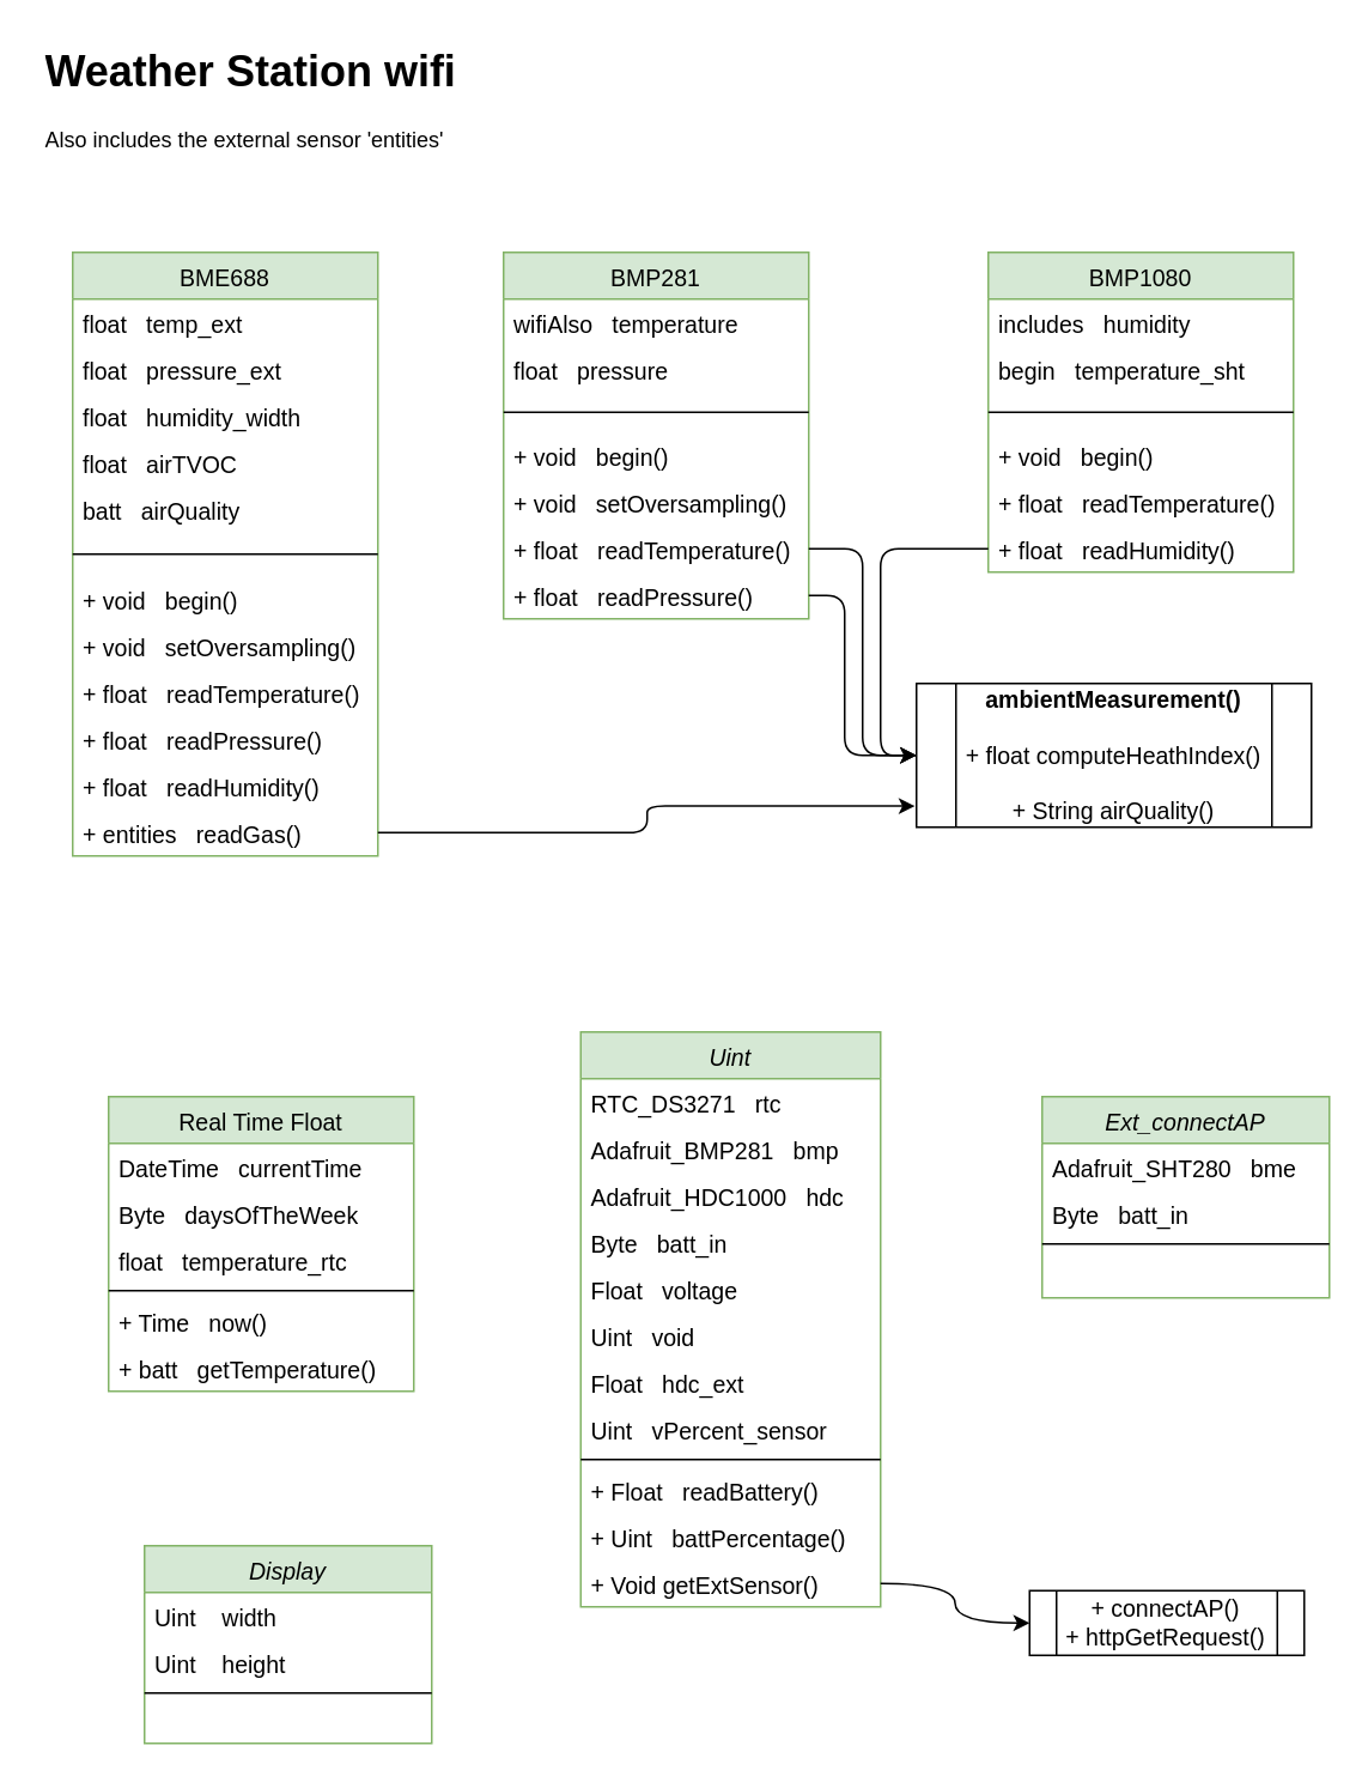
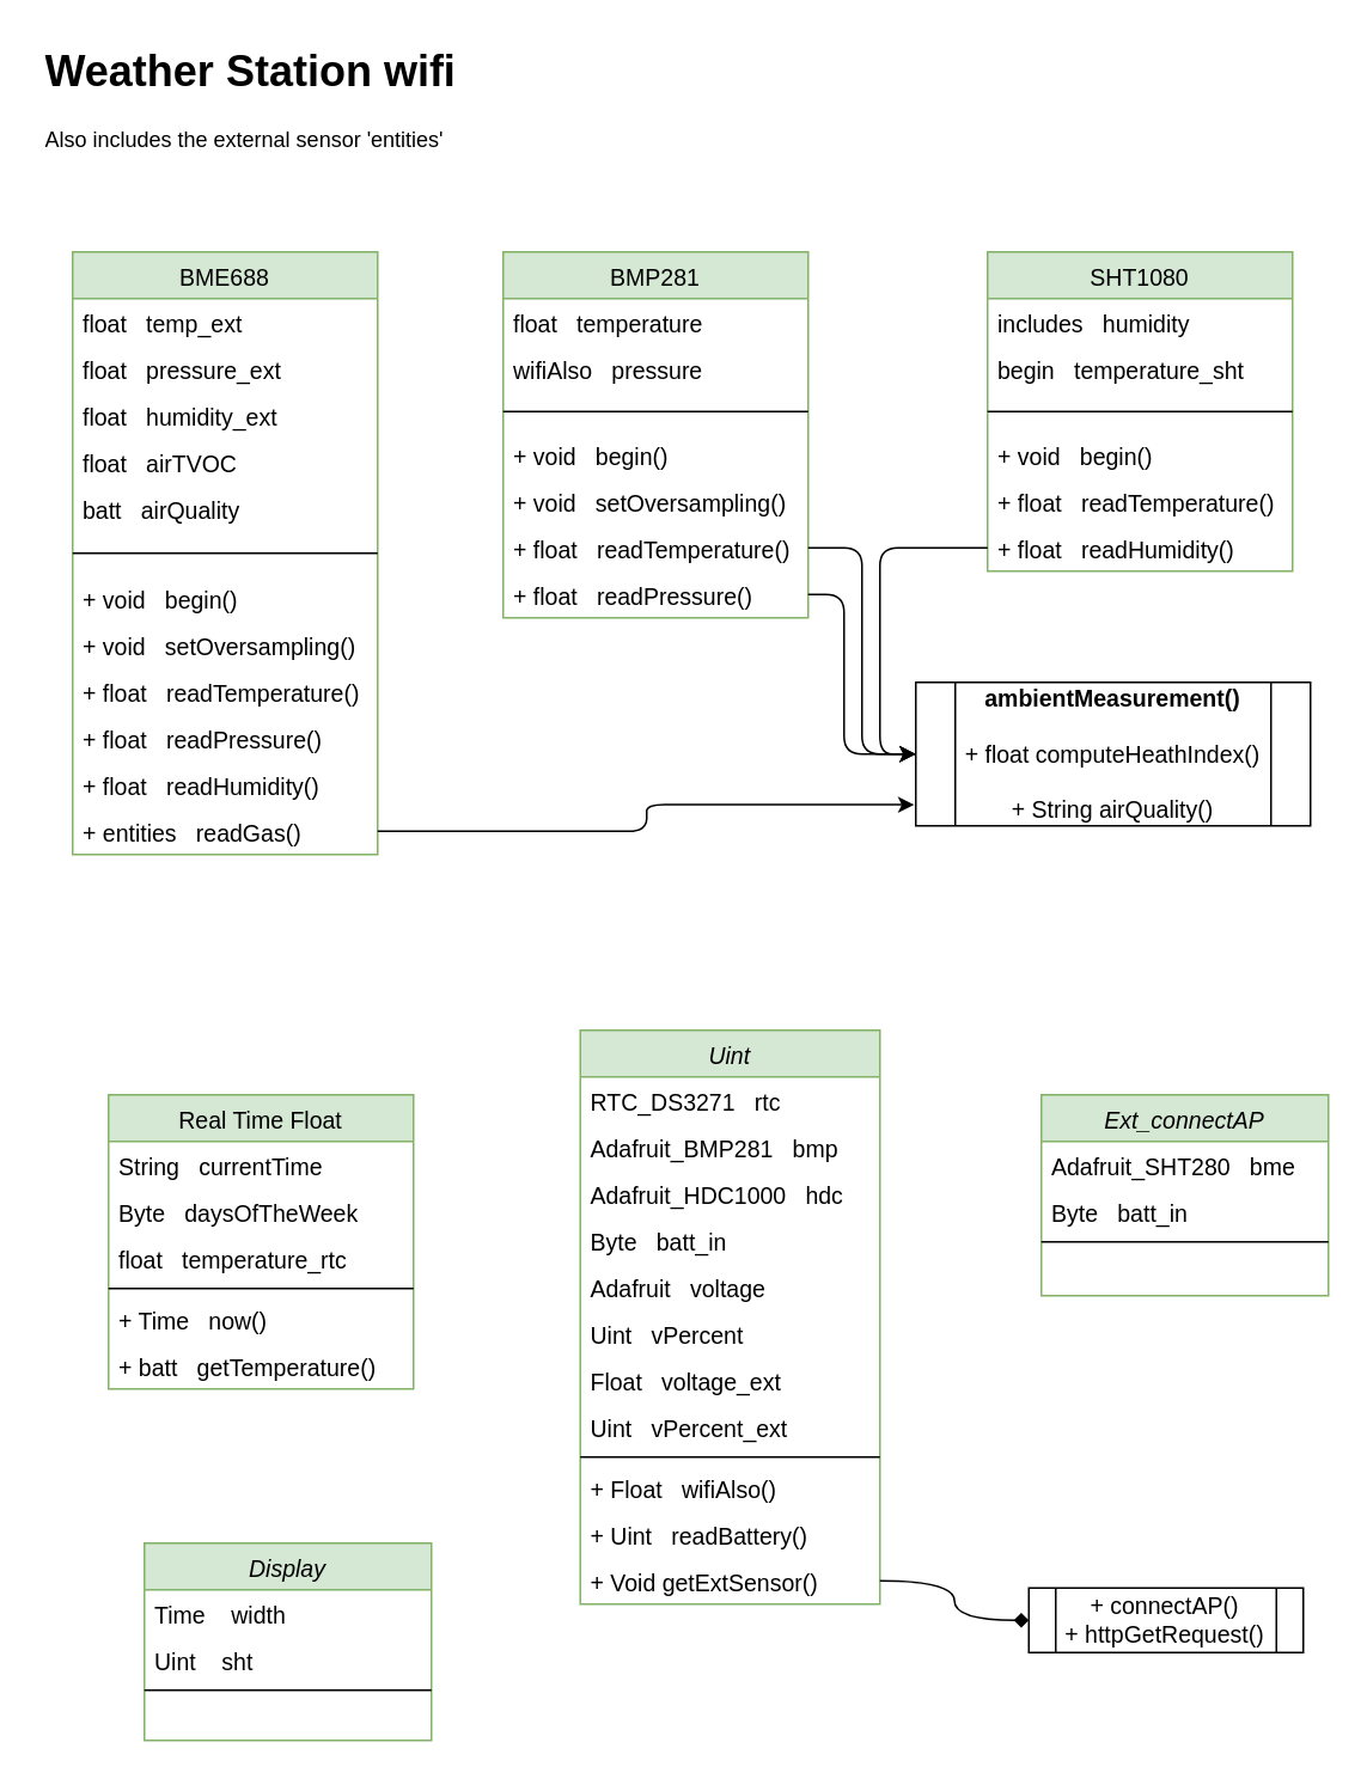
- <mxCell id="34" value="BMP1080" style="swimlane;fontStyle=0;align=center;verticalAlign=top;childLayout=stackLayout;horizontal=1;startSize=26;horizontalStack=0;resizeParent=1;resizeLast=0;collapsible=1;marginBottom=0;rounded=0;shadow=0;strokeWidth=1;fillColor=#d5e8d4;strokeColor=#82b366;fontSize=13;" parent="1" vertex="1"><mxGeometry x="550" y="140" width="170" height="178" as="geometry"><mxRectangle x="340" y="380" width="170" height="26" as="alternateBounds" /></mxGeometry></mxCell>
+ <mxCell id="34" value="SHT1080" style="swimlane;fontStyle=0;align=center;verticalAlign=top;childLayout=stackLayout;horizontal=1;startSize=26;horizontalStack=0;resizeParent=1;resizeLast=0;collapsible=1;marginBottom=0;rounded=0;shadow=0;strokeWidth=1;fillColor=#d5e8d4;strokeColor=#82b366;fontSize=13;" parent="1" vertex="1"><mxGeometry x="550" y="140" width="170" height="178" as="geometry"><mxRectangle x="340" y="380" width="170" height="26" as="alternateBounds" /></mxGeometry></mxCell>
- <mxCell id="20" value="wifiAlso   temperature" style="text;align=left;verticalAlign=top;spacingLeft=4;spacingRight=4;overflow=hidden;rotatable=0;points=[[0,0.5],[1,0.5]];portConstraint=eastwest;fontSize=13;" parent="19" vertex="1"><mxGeometry y="26" width="170" height="26" as="geometry" /></mxCell>
+ <mxCell id="20" value="float   temperature" style="text;align=left;verticalAlign=top;spacingLeft=4;spacingRight=4;overflow=hidden;rotatable=0;points=[[0,0.5],[1,0.5]];portConstraint=eastwest;fontSize=13;" parent="19" vertex="1"><mxGeometry y="26" width="170" height="26" as="geometry" /></mxCell>
- <mxCell id="21" value="float   pressure" style="text;align=left;verticalAlign=top;spacingLeft=4;spacingRight=4;overflow=hidden;rotatable=0;points=[[0,0.5],[1,0.5]];portConstraint=eastwest;rounded=0;shadow=0;html=0;fontSize=13;" parent="19" vertex="1"><mxGeometry y="52" width="170" height="26" as="geometry" /></mxCell>
+ <mxCell id="21" value="wifiAlso   pressure" style="text;align=left;verticalAlign=top;spacingLeft=4;spacingRight=4;overflow=hidden;rotatable=0;points=[[0,0.5],[1,0.5]];portConstraint=eastwest;rounded=0;shadow=0;html=0;fontSize=13;" parent="19" vertex="1"><mxGeometry y="52" width="170" height="26" as="geometry" /></mxCell>
- <mxCell id="9" value="float   humidity_width" style="text;align=left;verticalAlign=top;spacingLeft=4;spacingRight=4;overflow=hidden;rotatable=0;points=[[0,0.5],[1,0.5]];portConstraint=eastwest;rounded=0;shadow=0;html=0;fontSize=13;" parent="6" vertex="1"><mxGeometry y="78" width="170" height="26" as="geometry" /></mxCell>
+ <mxCell id="9" value="float   humidity_ext" style="text;align=left;verticalAlign=top;spacingLeft=4;spacingRight=4;overflow=hidden;rotatable=0;points=[[0,0.5],[1,0.5]];portConstraint=eastwest;rounded=0;shadow=0;html=0;fontSize=13;" parent="6" vertex="1"><mxGeometry y="78" width="170" height="26" as="geometry" /></mxCell>
- <mxCell id="28" value="DateTime   currentTime" style="text;align=left;verticalAlign=top;spacingLeft=4;spacingRight=4;overflow=hidden;rotatable=0;points=[[0,0.5],[1,0.5]];portConstraint=eastwest;fontSize=13;" parent="27" vertex="1"><mxGeometry y="26" width="170" height="26" as="geometry" /></mxCell>
+ <mxCell id="28" value="String   currentTime" style="text;align=left;verticalAlign=top;spacingLeft=4;spacingRight=4;overflow=hidden;rotatable=0;points=[[0,0.5],[1,0.5]];portConstraint=eastwest;fontSize=13;" parent="27" vertex="1"><mxGeometry y="26" width="170" height="26" as="geometry" /></mxCell>
- <mxCell id="52" value="Float   voltage" style="text;align=left;verticalAlign=top;spacingLeft=4;spacingRight=4;overflow=hidden;rotatable=0;points=[[0,0.5],[1,0.5]];portConstraint=eastwest;rounded=0;shadow=0;html=0;fontSize=13;" parent="47" vertex="1"><mxGeometry y="130" width="167" height="26" as="geometry" /></mxCell>
+ <mxCell id="52" value="Adafruit   voltage" style="text;align=left;verticalAlign=top;spacingLeft=4;spacingRight=4;overflow=hidden;rotatable=0;points=[[0,0.5],[1,0.5]];portConstraint=eastwest;rounded=0;shadow=0;html=0;fontSize=13;" parent="47" vertex="1"><mxGeometry y="130" width="167" height="26" as="geometry" /></mxCell>
- <mxCell id="53" value="Uint   void" style="text;align=left;verticalAlign=top;spacingLeft=4;spacingRight=4;overflow=hidden;rotatable=0;points=[[0,0.5],[1,0.5]];portConstraint=eastwest;rounded=0;shadow=0;html=0;fontSize=13;" parent="47" vertex="1"><mxGeometry y="156" width="167" height="26" as="geometry" /></mxCell>
+ <mxCell id="53" value="Uint   vPercent" style="text;align=left;verticalAlign=top;spacingLeft=4;spacingRight=4;overflow=hidden;rotatable=0;points=[[0,0.5],[1,0.5]];portConstraint=eastwest;rounded=0;shadow=0;html=0;fontSize=13;" parent="47" vertex="1"><mxGeometry y="156" width="167" height="26" as="geometry" /></mxCell>
- <mxCell id="54" value="Float   hdc_ext" style="text;align=left;verticalAlign=top;spacingLeft=4;spacingRight=4;overflow=hidden;rotatable=0;points=[[0,0.5],[1,0.5]];portConstraint=eastwest;rounded=0;shadow=0;html=0;fontSize=13;" parent="47" vertex="1"><mxGeometry y="182" width="167" height="26" as="geometry" /></mxCell>
+ <mxCell id="54" value="Float   voltage_ext" style="text;align=left;verticalAlign=top;spacingLeft=4;spacingRight=4;overflow=hidden;rotatable=0;points=[[0,0.5],[1,0.5]];portConstraint=eastwest;rounded=0;shadow=0;html=0;fontSize=13;" parent="47" vertex="1"><mxGeometry y="182" width="167" height="26" as="geometry" /></mxCell>
- <mxCell id="55" value="Uint   vPercent_sensor" style="text;align=left;verticalAlign=top;spacingLeft=4;spacingRight=4;overflow=hidden;rotatable=0;points=[[0,0.5],[1,0.5]];portConstraint=eastwest;rounded=0;shadow=0;html=0;fontSize=13;" parent="47" vertex="1"><mxGeometry y="208" width="167" height="26" as="geometry" /></mxCell>
+ <mxCell id="55" value="Uint   vPercent_ext" style="text;align=left;verticalAlign=top;spacingLeft=4;spacingRight=4;overflow=hidden;rotatable=0;points=[[0,0.5],[1,0.5]];portConstraint=eastwest;rounded=0;shadow=0;html=0;fontSize=13;" parent="47" vertex="1"><mxGeometry y="208" width="167" height="26" as="geometry" /></mxCell>
- <mxCell id="57" value="+ Float   readBattery()" style="text;align=left;verticalAlign=top;spacingLeft=4;spacingRight=4;overflow=hidden;rotatable=0;points=[[0,0.5],[1,0.5]];portConstraint=eastwest;fontSize=13;" parent="47" vertex="1"><mxGeometry y="242" width="167" height="26" as="geometry" /></mxCell>
+ <mxCell id="57" value="+ Float   wifiAlso()" style="text;align=left;verticalAlign=top;spacingLeft=4;spacingRight=4;overflow=hidden;rotatable=0;points=[[0,0.5],[1,0.5]];portConstraint=eastwest;fontSize=13;" parent="47" vertex="1"><mxGeometry y="242" width="167" height="26" as="geometry" /></mxCell>
- <mxCell id="58" value="+ Uint   battPercentage()" style="text;align=left;verticalAlign=top;spacingLeft=4;spacingRight=4;overflow=hidden;rotatable=0;points=[[0,0.5],[1,0.5]];portConstraint=eastwest;fontSize=13;" parent="47" vertex="1"><mxGeometry y="268" width="167" height="26" as="geometry" /></mxCell>
+ <mxCell id="58" value="+ Uint   readBattery()" style="text;align=left;verticalAlign=top;spacingLeft=4;spacingRight=4;overflow=hidden;rotatable=0;points=[[0,0.5],[1,0.5]];portConstraint=eastwest;fontSize=13;" parent="47" vertex="1"><mxGeometry y="268" width="167" height="26" as="geometry" /></mxCell>
- <mxCell id="3" value="Uint    width" style="text;align=left;verticalAlign=top;spacingLeft=4;spacingRight=4;overflow=hidden;rotatable=0;points=[[0,0.5],[1,0.5]];portConstraint=eastwest;rounded=0;shadow=0;html=0;fontSize=13;" parent="2" vertex="1"><mxGeometry y="26" width="160" height="26" as="geometry" /></mxCell>
+ <mxCell id="3" value="Time    width" style="text;align=left;verticalAlign=top;spacingLeft=4;spacingRight=4;overflow=hidden;rotatable=0;points=[[0,0.5],[1,0.5]];portConstraint=eastwest;rounded=0;shadow=0;html=0;fontSize=13;" parent="2" vertex="1"><mxGeometry y="26" width="160" height="26" as="geometry" /></mxCell>
- <mxCell id="65" style="edgeStyle=orthogonalEdgeStyle;orthogonalLoop=1;jettySize=auto;html=1;exitX=1;exitY=0.5;exitDx=0;exitDy=0;entryX=0;entryY=0.5;entryDx=0;entryDy=0;fontSize=13;comic=0;jumpStyle=arc;curved=1;" edge="1" parent="1" source="59" target="64"><mxGeometry relative="1" as="geometry" /></mxCell>
+ <mxCell id="65" style="edgeStyle=orthogonalEdgeStyle;orthogonalLoop=1;jettySize=auto;html=1;exitX=1;exitY=0.5;exitDx=0;exitDy=0;entryX=0;entryY=0.5;entryDx=0;entryDy=0;fontSize=13;comic=0;jumpStyle=arc;curved=1;endArrow=diamond;" edge="1" parent="1" source="59" target="64"><mxGeometry relative="1" as="geometry" /></mxCell>
- <mxCell id="4" value="Uint    height" style="text;align=left;verticalAlign=top;spacingLeft=4;spacingRight=4;overflow=hidden;rotatable=0;points=[[0,0.5],[1,0.5]];portConstraint=eastwest;rounded=0;shadow=0;html=0;fontSize=13;" parent="2" vertex="1"><mxGeometry y="52" width="160" height="26" as="geometry" /></mxCell>
+ <mxCell id="4" value="Uint    sht" style="text;align=left;verticalAlign=top;spacingLeft=4;spacingRight=4;overflow=hidden;rotatable=0;points=[[0,0.5],[1,0.5]];portConstraint=eastwest;rounded=0;shadow=0;html=0;fontSize=13;" parent="2" vertex="1"><mxGeometry y="52" width="160" height="26" as="geometry" /></mxCell>
